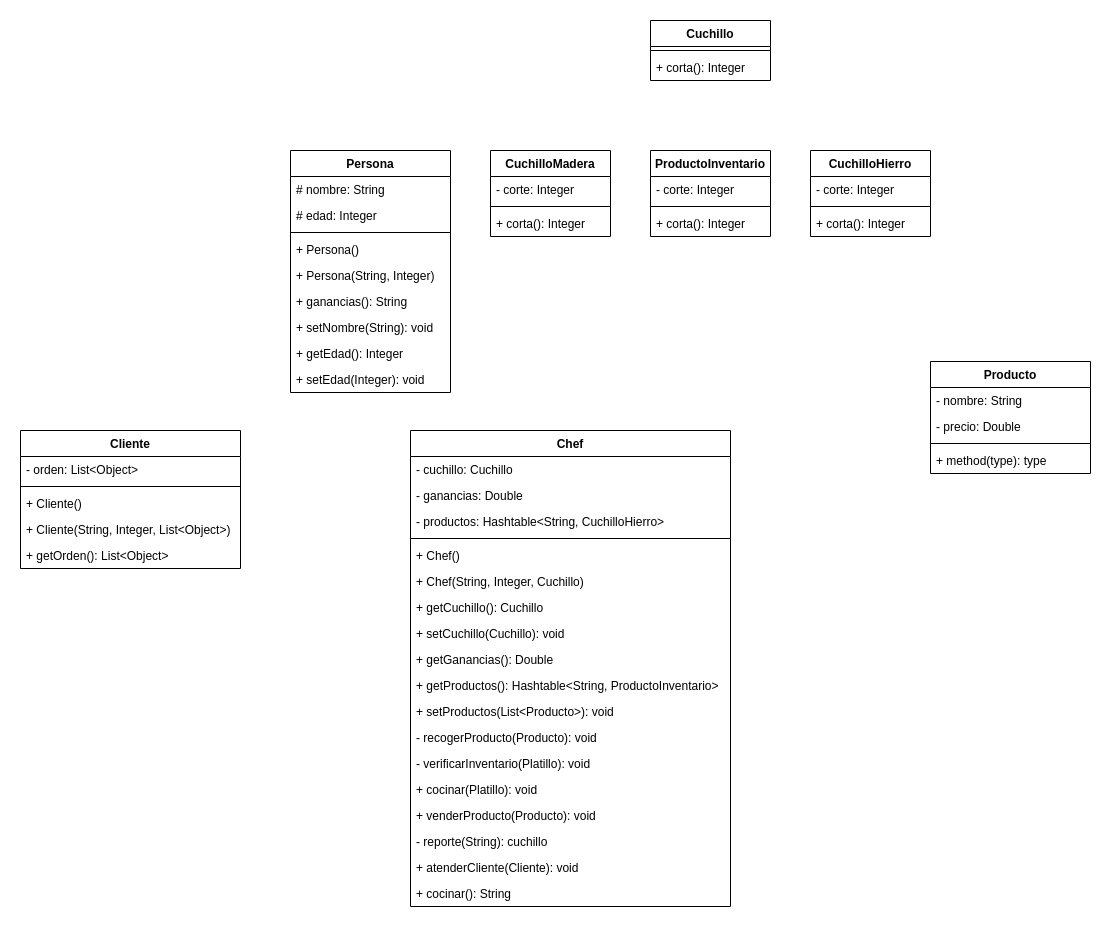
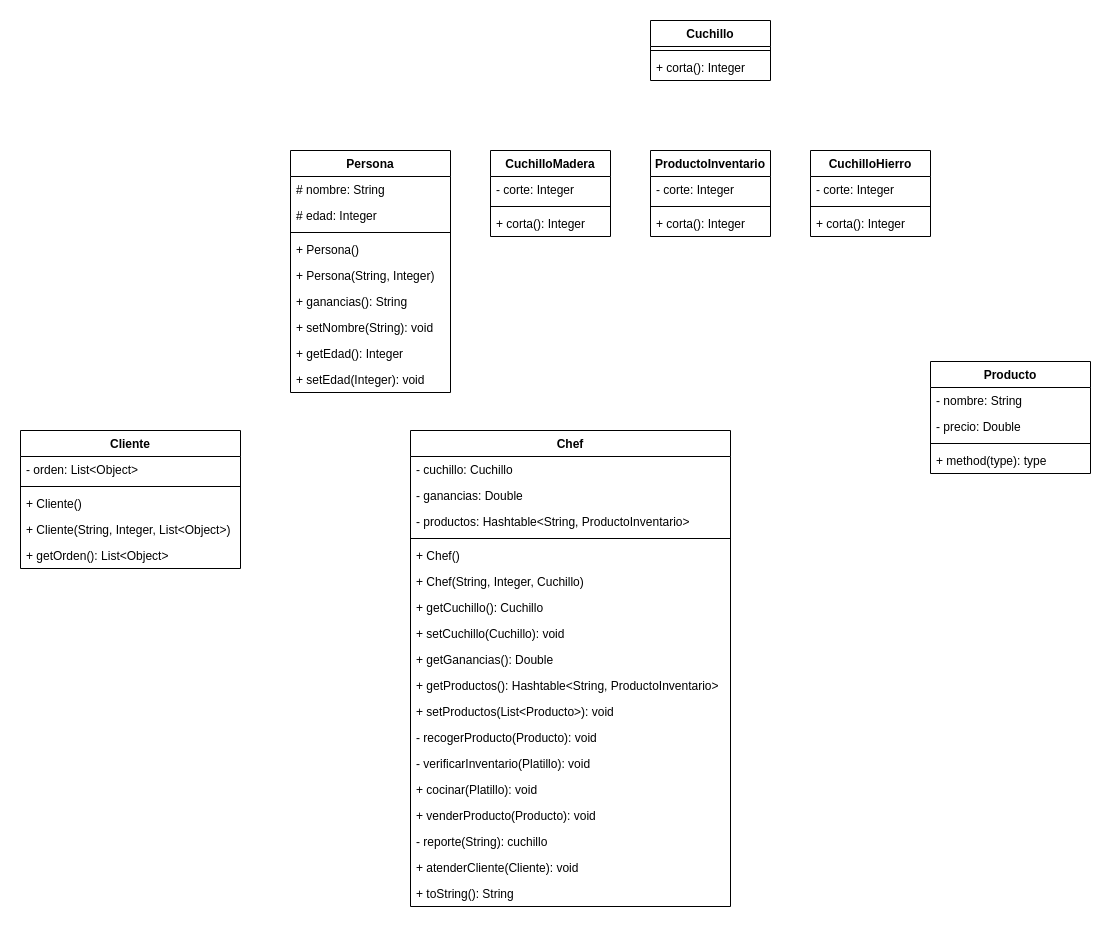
- <mxCell id="21" value="- productos: Hashtable&amp;lt;String, CuchilloHierro&amp;gt;" style="text;strokeColor=none;fillColor=none;align=left;verticalAlign=top;spacingLeft=4;spacingRight=4;overflow=hidden;rotatable=0;points=[[0,0.5],[1,0.5]];portConstraint=eastwest;whiteSpace=wrap;html=1;" vertex="1" parent="18"><mxGeometry y="78" width="320" height="26" as="geometry" /></mxCell>
+ <mxCell id="21" value="- productos: Hashtable&amp;lt;String, ProductoInventario&amp;gt;" style="text;strokeColor=none;fillColor=none;align=left;verticalAlign=top;spacingLeft=4;spacingRight=4;overflow=hidden;rotatable=0;points=[[0,0.5],[1,0.5]];portConstraint=eastwest;whiteSpace=wrap;html=1;" vertex="1" parent="18"><mxGeometry y="78" width="320" height="26" as="geometry" /></mxCell>
- <mxCell id="36" value="+ cocinar(): String" style="text;strokeColor=none;fillColor=none;align=left;verticalAlign=top;spacingLeft=4;spacingRight=4;overflow=hidden;rotatable=0;points=[[0,0.5],[1,0.5]];portConstraint=eastwest;whiteSpace=wrap;html=1;" vertex="1" parent="18"><mxGeometry y="450" width="320" height="26" as="geometry" /></mxCell>
+ <mxCell id="36" value="+ toString(): String" style="text;strokeColor=none;fillColor=none;align=left;verticalAlign=top;spacingLeft=4;spacingRight=4;overflow=hidden;rotatable=0;points=[[0,0.5],[1,0.5]];portConstraint=eastwest;whiteSpace=wrap;html=1;" vertex="1" parent="18"><mxGeometry y="450" width="320" height="26" as="geometry" /></mxCell>
